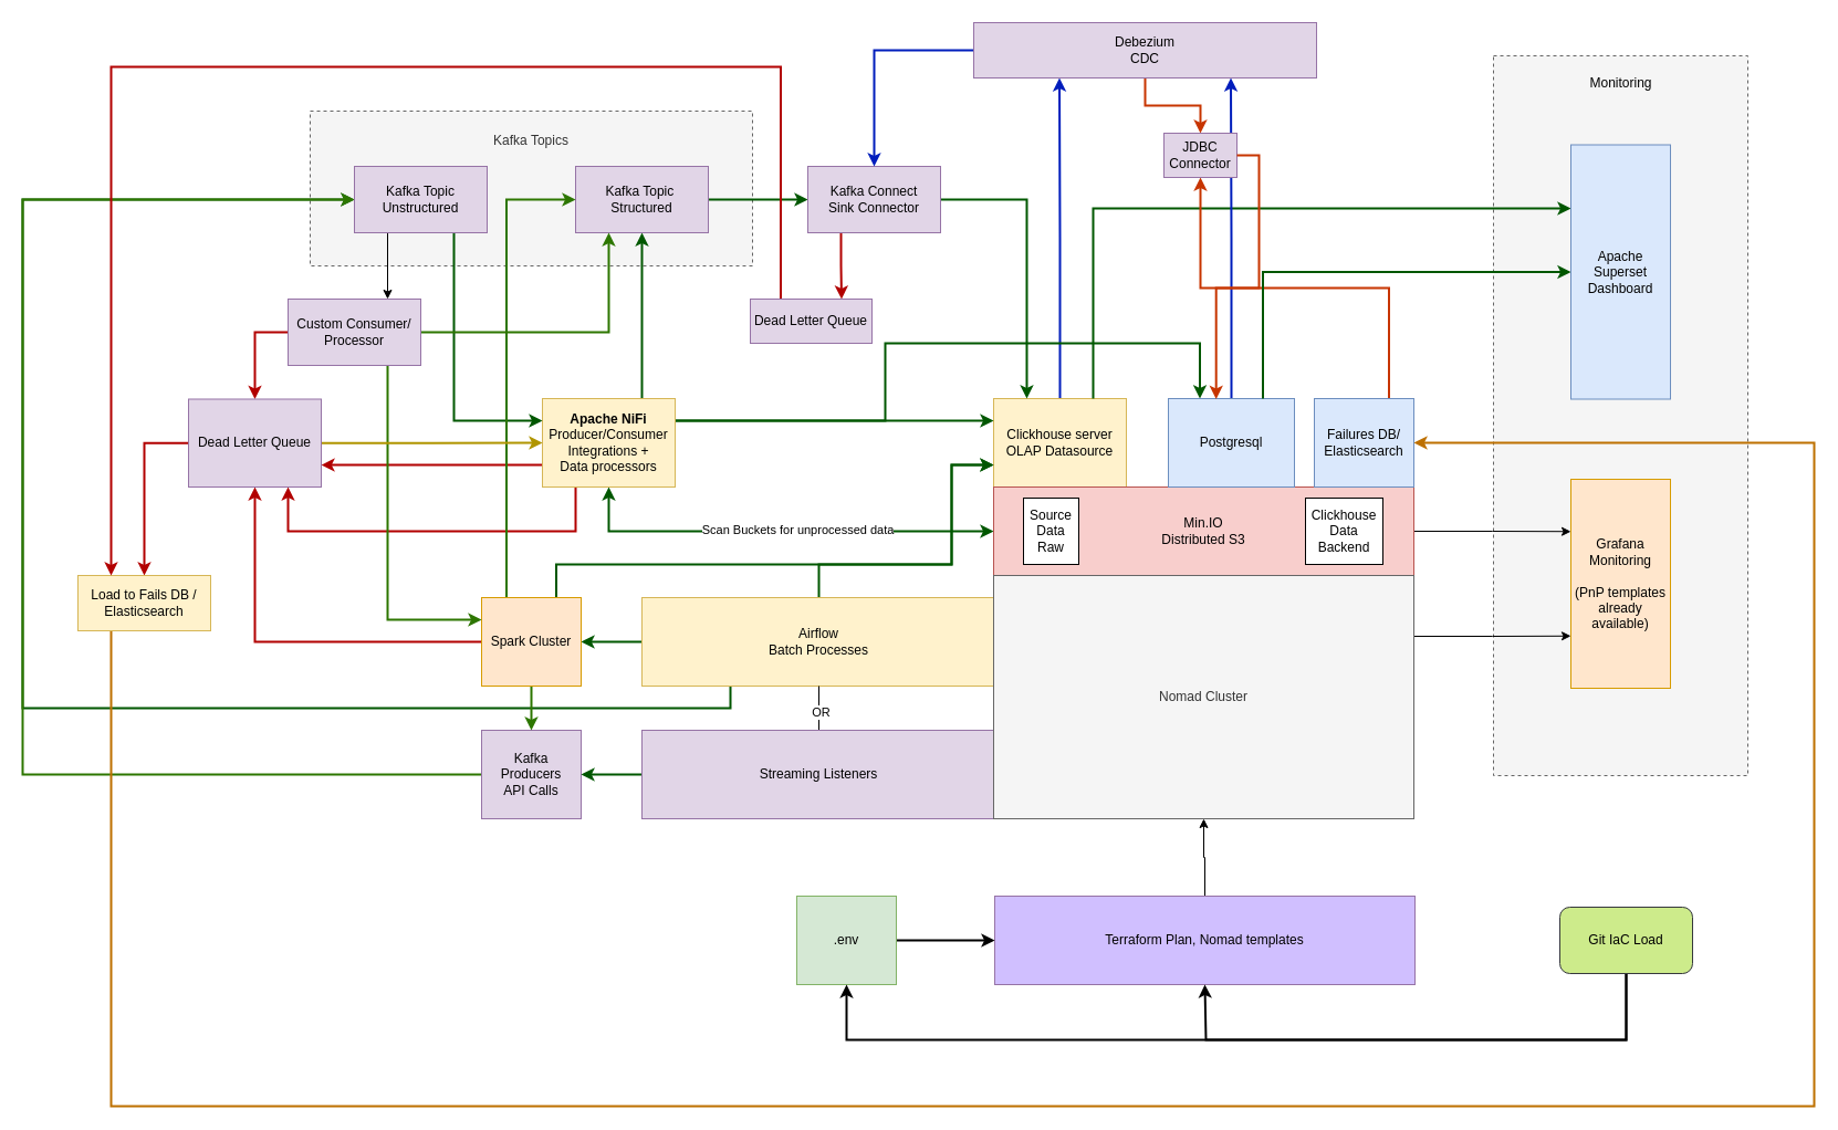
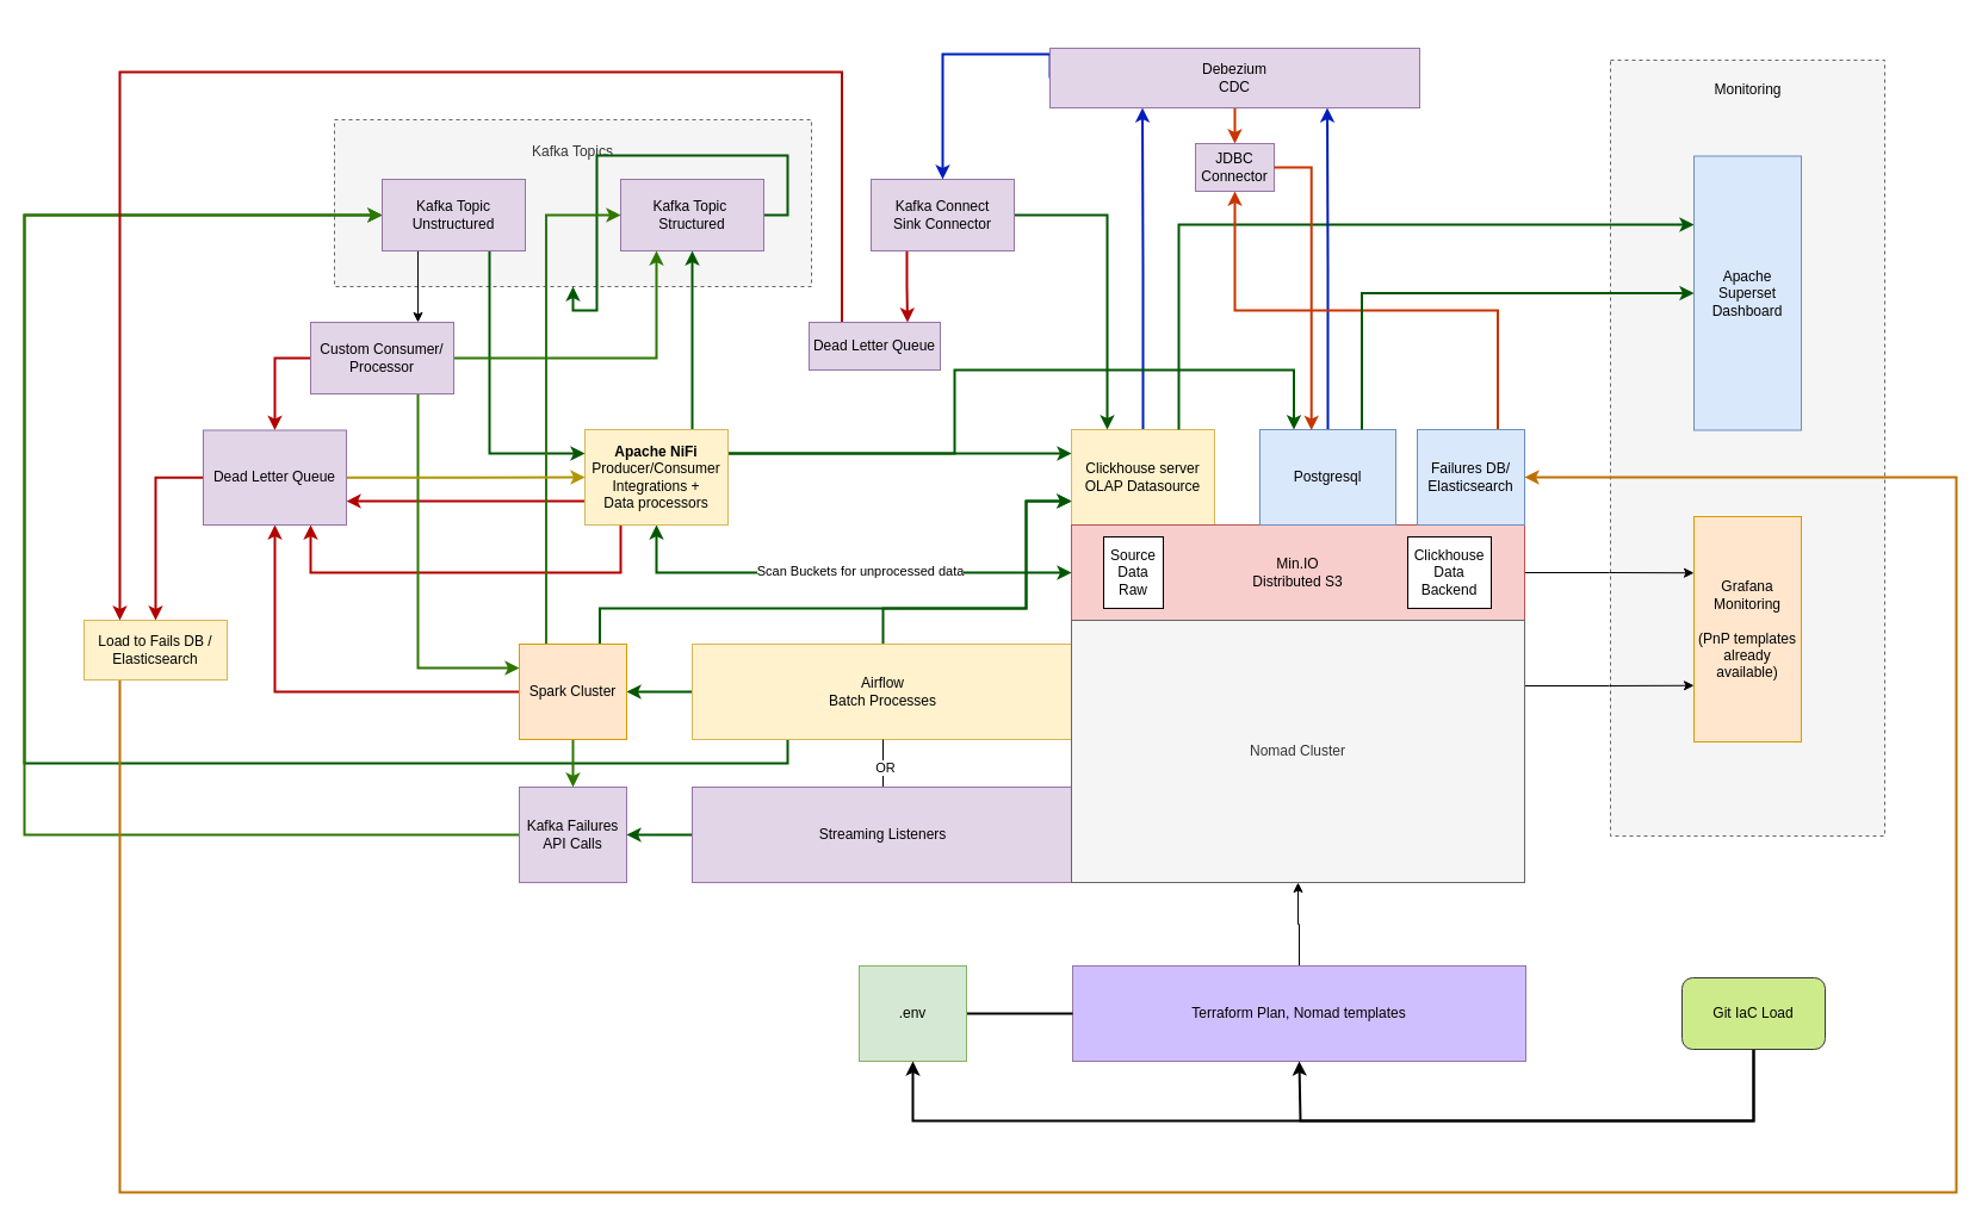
- <mxCell id="64" value="Debezium&lt;div&gt;CDC&lt;/div&gt;" style="rounded=0;whiteSpace=wrap;html=1;fillColor=#e1d5e7;strokeColor=#9673a6;" parent="1" vertex="1"><mxGeometry x="880" y="20" width="310" height="50" as="geometry" /></mxCell>
+ <mxCell id="64" value="Debezium&lt;div&gt;CDC&lt;/div&gt;" style="rounded=0;whiteSpace=wrap;html=1;fillColor=#e1d5e7;strokeColor=#9673a6;" parent="1" vertex="1"><mxGeometry x="880" y="40" width="310" height="50" as="geometry" /></mxCell>
- <mxCell id="66" value="JDBC&lt;div&gt;Connector&lt;/div&gt;" style="rounded=0;whiteSpace=wrap;html=1;fillColor=#e1d5e7;strokeColor=#9673a6;" parent="1" vertex="1"><mxGeometry x="1052" y="120" width="66" height="40" as="geometry" /></mxCell>
+ <mxCell id="66" value="JDBC&lt;div&gt;Connector&lt;/div&gt;" style="rounded=0;whiteSpace=wrap;html=1;fillColor=#e1d5e7;strokeColor=#9673a6;" parent="1" vertex="1"><mxGeometry x="1002" y="120" width="66" height="40" as="geometry" /></mxCell>
- <mxCell id="27" style="edgeStyle=orthogonalEdgeStyle;rounded=0;orthogonalLoop=1;jettySize=auto;html=1;exitX=1;exitY=0.5;exitDx=0;exitDy=0;entryX=0;entryY=0.5;entryDx=0;entryDy=0;fillColor=#008a00;strokeColor=#005700;strokeWidth=2;" parent="1" source="28" target="31" edge="1"><mxGeometry relative="1" as="geometry" /></mxCell>
+ <mxCell id="27" style="edgeStyle=orthogonalEdgeStyle;rounded=0;orthogonalLoop=1;jettySize=auto;html=1;exitX=1;exitY=0.5;exitDx=0;exitDy=0;fillColor=#008a00;strokeColor=#005700;strokeWidth=2;" parent="1" source="28" target="3" edge="1"><mxGeometry relative="1" as="geometry" /></mxCell>
- <mxCell id="16" value="Kafka Producers&lt;div&gt;API Calls&lt;/div&gt;" style="rounded=0;whiteSpace=wrap;html=1;fillColor=#e1d5e7;strokeColor=#9673a6;" parent="1" vertex="1"><mxGeometry x="435" y="660" width="90" height="80" as="geometry" /></mxCell>
+ <mxCell id="16" value="Kafka Failures&lt;div&gt;API Calls&lt;/div&gt;" style="rounded=0;whiteSpace=wrap;html=1;fillColor=#e1d5e7;strokeColor=#9673a6;" parent="1" vertex="1"><mxGeometry x="435" y="660" width="90" height="80" as="geometry" /></mxCell>
- <mxCell id="56" style="edgeStyle=orthogonalEdgeStyle;rounded=0;orthogonalLoop=1;jettySize=auto;html=1;entryX=0;entryY=0.5;entryDx=0;entryDy=0;strokeWidth=2;" parent="1" source="57" target="47" edge="1"><mxGeometry relative="1" as="geometry" /></mxCell>
+ <mxCell id="56" style="edgeStyle=orthogonalEdgeStyle;rounded=0;orthogonalLoop=1;jettySize=auto;html=1;entryX=0;entryY=0.5;entryDx=0;entryDy=0;strokeWidth=2;endArrow=none;" parent="1" source="57" target="47" edge="1"><mxGeometry relative="1" as="geometry" /></mxCell>
